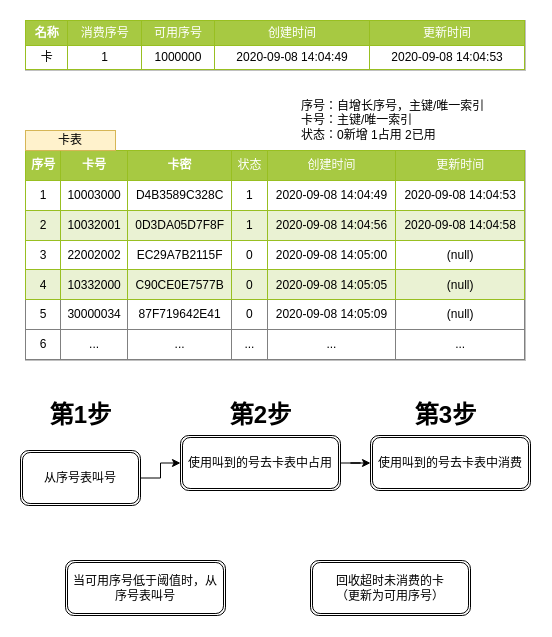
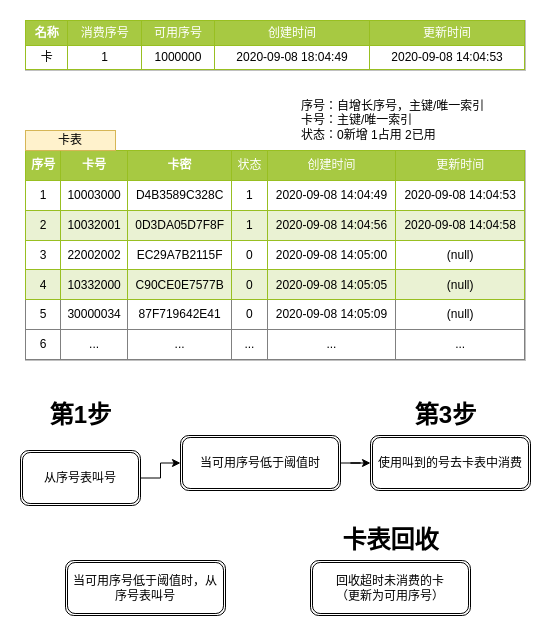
- <mxCell id="4" value="&lt;table border=&quot;1&quot; width=&quot;100%&quot; cellpadding=&quot;4&quot; style=&quot;width: 100% ; height: 100% ; border-collapse: collapse&quot;&gt;&lt;tbody&gt;&lt;tr style=&quot;background-color: #a7c942 ; color: #ffffff ; border: 1px solid #98bf21&quot;&gt;&lt;th&gt;名称&lt;/th&gt;&lt;td&gt;消费序号&lt;/td&gt;&lt;td&gt;可用序号&lt;/td&gt;&lt;td&gt;创建时间&lt;/td&gt;&lt;td&gt;更新时间&lt;/td&gt;&lt;/tr&gt;&lt;tr style=&quot;border: 1px solid #98bf21&quot;&gt;&lt;td&gt;卡&lt;/td&gt;&lt;td&gt;1&lt;/td&gt;&lt;td&gt;1000000&lt;/td&gt;&lt;td&gt;2020-09-08 14:04:49&lt;/td&gt;&lt;td&gt;2020-09-08 14:04:53&lt;/td&gt;&lt;/tr&gt;&lt;/tbody&gt;&lt;/table&gt;" style="text;html=1;strokeColor=#c0c0c0;fillColor=#ffffff;overflow=fill;rounded=0;align=center;" vertex="1" parent="1"><mxGeometry x="25" y="20" width="500" height="50" as="geometry" /></mxCell>
+ <mxCell id="4" value="&lt;table border=&quot;1&quot; width=&quot;100%&quot; cellpadding=&quot;4&quot; style=&quot;width: 100% ; height: 100% ; border-collapse: collapse&quot;&gt;&lt;tbody&gt;&lt;tr style=&quot;background-color: #a7c942 ; color: #ffffff ; border: 1px solid #98bf21&quot;&gt;&lt;th&gt;名称&lt;/th&gt;&lt;td&gt;消费序号&lt;/td&gt;&lt;td&gt;可用序号&lt;/td&gt;&lt;td&gt;创建时间&lt;/td&gt;&lt;td&gt;更新时间&lt;/td&gt;&lt;/tr&gt;&lt;tr style=&quot;border: 1px solid #98bf21&quot;&gt;&lt;td&gt;卡&lt;/td&gt;&lt;td&gt;1&lt;/td&gt;&lt;td&gt;1000000&lt;/td&gt;&lt;td&gt;2020-09-08 18:04:49&lt;/td&gt;&lt;td&gt;2020-09-08 14:04:53&lt;/td&gt;&lt;/tr&gt;&lt;/tbody&gt;&lt;/table&gt;" style="text;html=1;strokeColor=#c0c0c0;fillColor=#ffffff;overflow=fill;rounded=0;align=center;" vertex="1" parent="1"><mxGeometry x="25" y="20" width="500" height="50" as="geometry" /></mxCell>
- <mxCell id="11" value="第2步" style="text;strokeColor=none;fillColor=none;html=1;fontSize=24;fontStyle=1;verticalAlign=middle;align=center;" vertex="1" parent="1"><mxGeometry x="210" y="395" width="100" height="40" as="geometry" /></mxCell>
- <mxCell id="8" value="使用叫到的号去卡表中占用" style="shape=ext;double=1;rounded=1;whiteSpace=wrap;html=1;" vertex="1" parent="1"><mxGeometry x="180" y="435" width="160" height="55" as="geometry" /></mxCell>
+ <mxCell id="8" value="当可用序号低于阈值时" style="shape=ext;double=1;rounded=1;whiteSpace=wrap;html=1;" vertex="1" parent="1"><mxGeometry x="180" y="435" width="160" height="55" as="geometry" /></mxCell>
+ <mxCell id="14" value="卡表回收" style="text;strokeColor=none;fillColor=none;html=1;fontSize=24;fontStyle=1;verticalAlign=middle;align=center;" vertex="1" parent="1"><mxGeometry x="340" y="520" width="100" height="40" as="geometry" /></mxCell>
